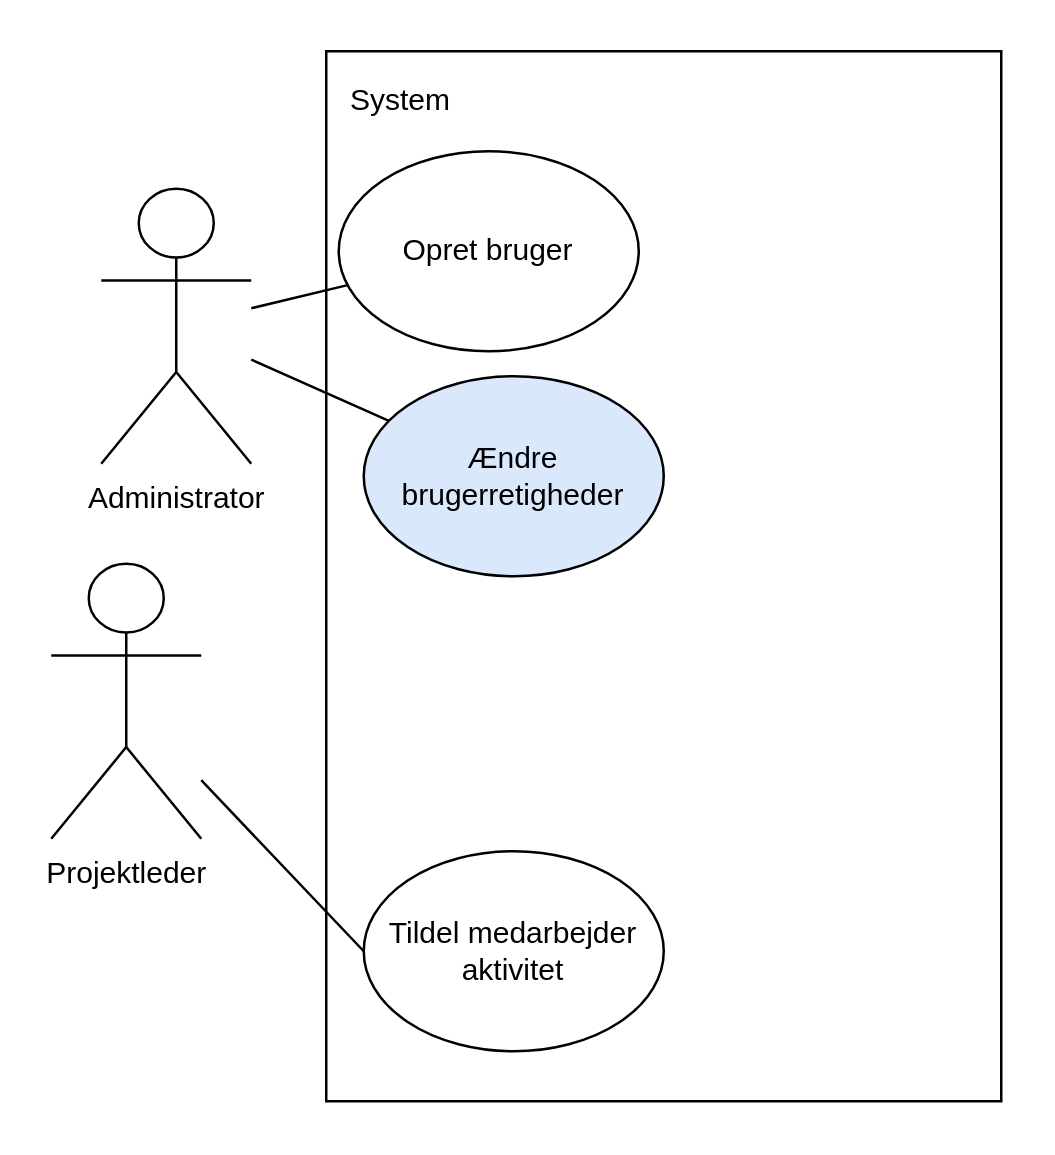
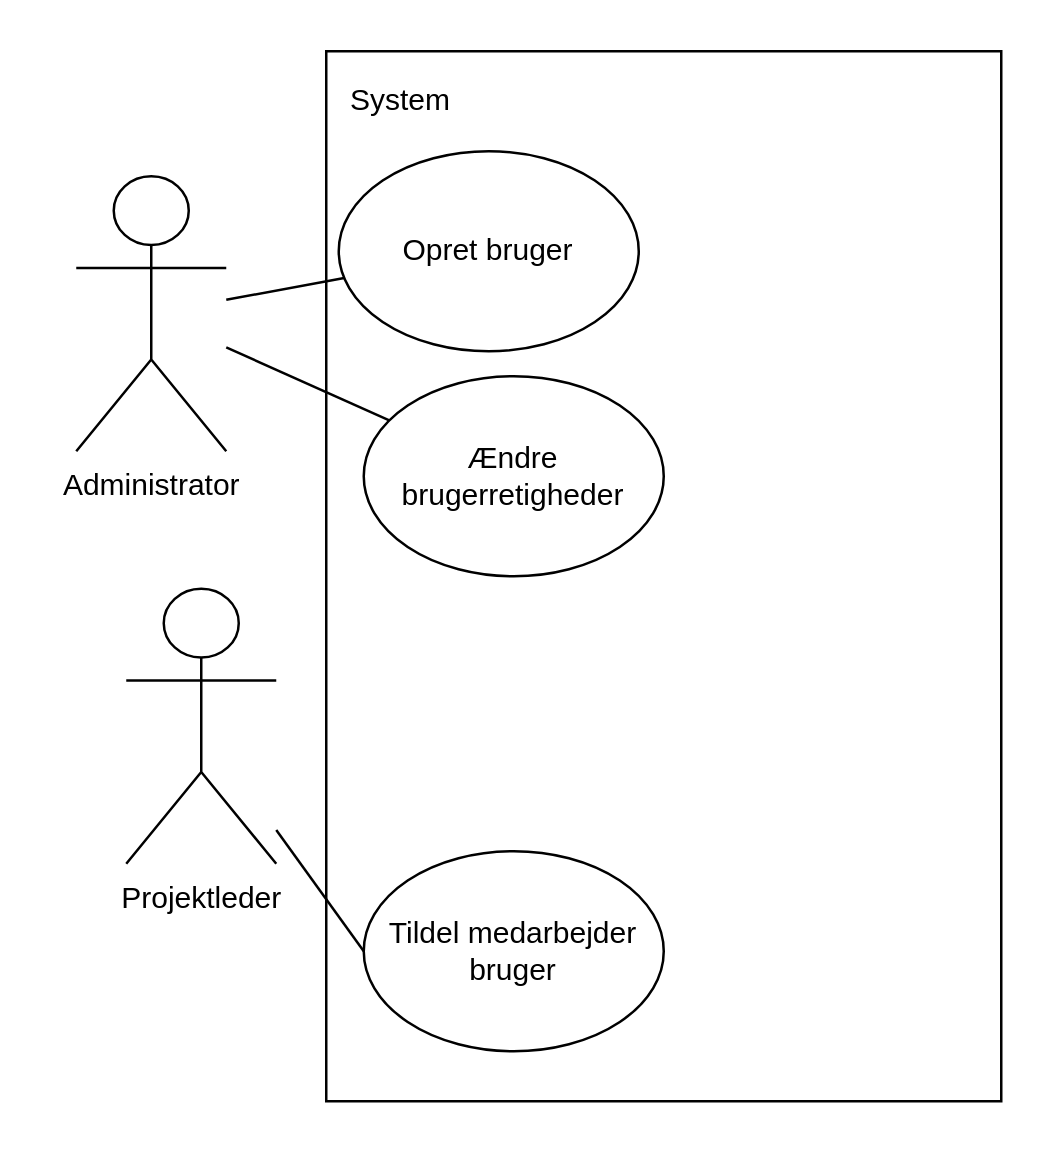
- <mxCell id="7" value="Administrator" style="shape=umlActor;verticalLabelPosition=bottom;verticalAlign=top;html=1;outlineConnect=0;" vertex="1" parent="1"><mxGeometry x="40" y="75" width="60" height="110" as="geometry" /></mxCell>
+ <mxCell id="7" value="Administrator" style="shape=umlActor;verticalLabelPosition=bottom;verticalAlign=top;html=1;outlineConnect=0;" vertex="1" parent="1"><mxGeometry x="30" y="70" width="60" height="110" as="geometry" /></mxCell>
- <mxCell id="10" value="Ændre brugerretigheder" style="ellipse;whiteSpace=wrap;html=1;fillColor=#dae8fc;" vertex="1" parent="1"><mxGeometry x="145" y="150" width="120" height="80" as="geometry" /></mxCell>
+ <mxCell id="10" value="Ændre brugerretigheder" style="ellipse;whiteSpace=wrap;html=1;" vertex="1" parent="1"><mxGeometry x="145" y="150" width="120" height="80" as="geometry" /></mxCell>
- <mxCell id="4" value="Projektleder" style="shape=umlActor;verticalLabelPosition=bottom;verticalAlign=top;html=1;outlineConnect=0;" vertex="1" parent="1"><mxGeometry x="20" y="225" width="60" height="110" as="geometry" /></mxCell>
+ <mxCell id="4" value="Projektleder" style="shape=umlActor;verticalLabelPosition=bottom;verticalAlign=top;html=1;outlineConnect=0;" vertex="1" parent="1"><mxGeometry x="50" y="235" width="60" height="110" as="geometry" /></mxCell>
- <mxCell id="11" value="Tildel medarbejder aktivitet" style="ellipse;whiteSpace=wrap;html=1;" vertex="1" parent="1"><mxGeometry x="145" y="340" width="120" height="80" as="geometry" /></mxCell>
+ <mxCell id="11" value="Tildel medarbejder bruger" style="ellipse;whiteSpace=wrap;html=1;" vertex="1" parent="1"><mxGeometry x="145" y="340" width="120" height="80" as="geometry" /></mxCell>
